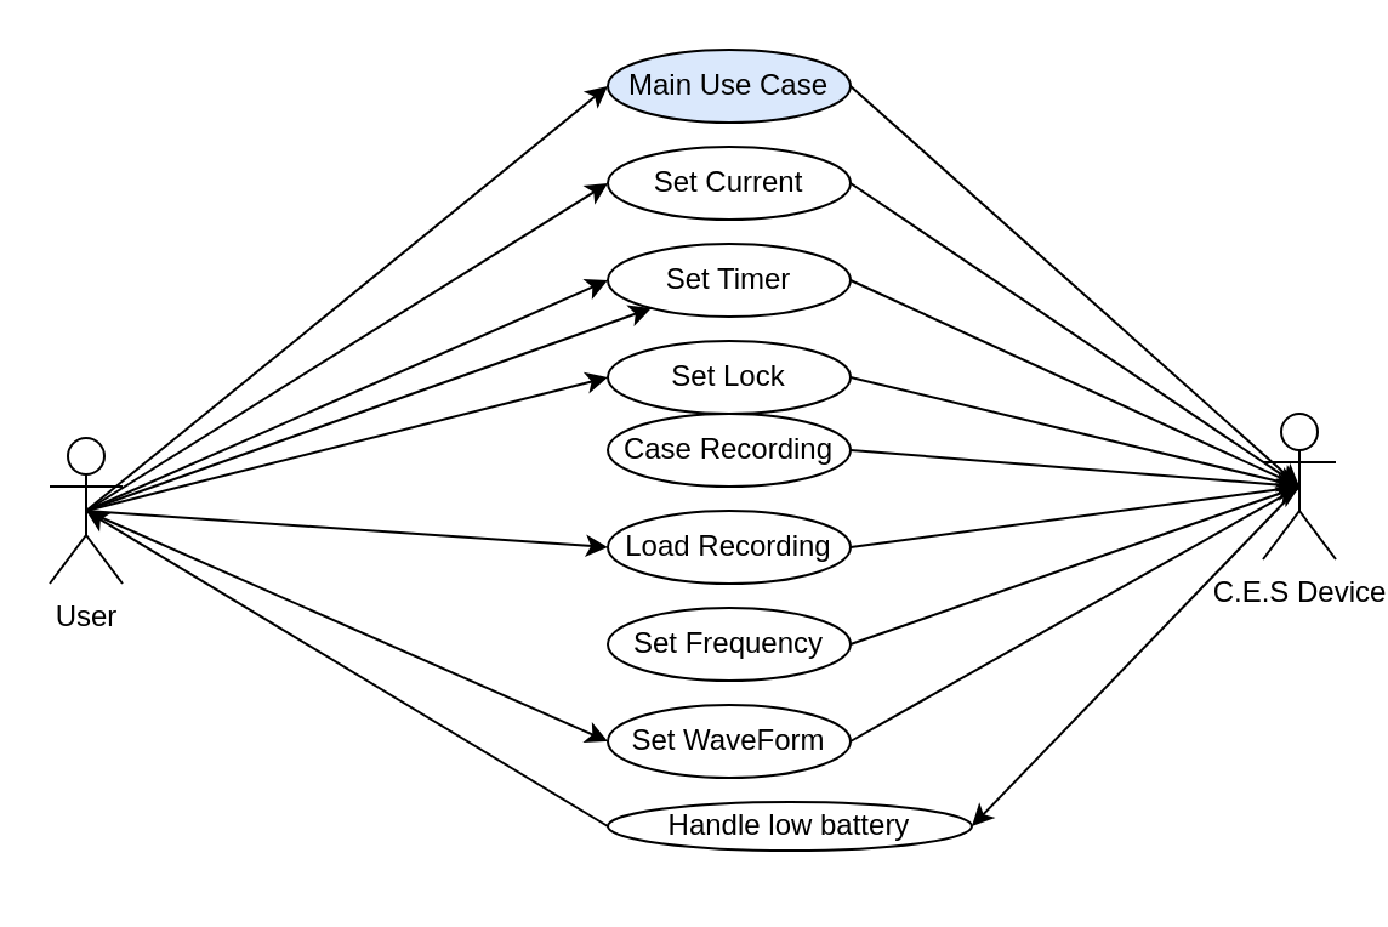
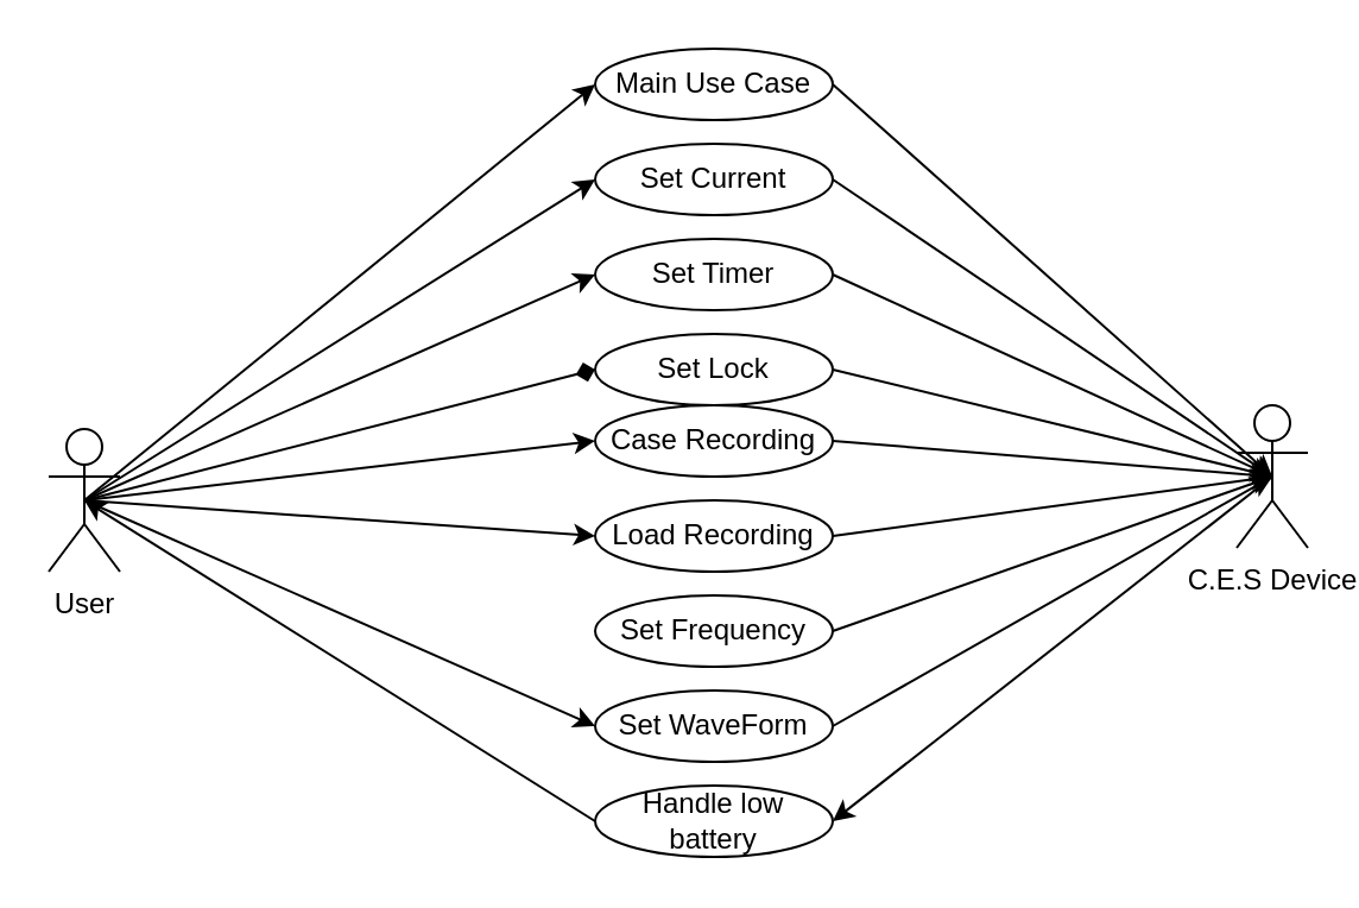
- <mxCell id="27" value="Main Use Case" style="ellipse;whiteSpace=wrap;html=1;fillColor=#dae8fc;" vertex="1" parent="1"><mxGeometry x="250" y="20" width="100" height="30" as="geometry" /></mxCell>
+ <mxCell id="27" value="Main Use Case" style="ellipse;whiteSpace=wrap;html=1;" vertex="1" parent="1"><mxGeometry x="250" y="20" width="100" height="30" as="geometry" /></mxCell>
- <mxCell id="6" style="edgeStyle=none;rounded=0;orthogonalLoop=1;jettySize=auto;html=1;exitX=0.5;exitY=0.5;exitDx=0;exitDy=0;exitPerimeter=0;entryX=0;entryY=0.5;entryDx=0;entryDy=0;" parent="1" source="11" target="13" edge="1"><mxGeometry relative="1" as="geometry" /></mxCell>
+ <mxCell id="6" style="edgeStyle=none;rounded=0;orthogonalLoop=1;jettySize=auto;html=1;exitX=0.5;exitY=0.5;exitDx=0;exitDy=0;exitPerimeter=0;entryX=0;entryY=0.5;entryDx=0;entryDy=0;endArrow=diamond;" parent="1" source="11" target="13" edge="1"><mxGeometry relative="1" as="geometry" /></mxCell>
- <mxCell id="7" style="edgeStyle=none;rounded=0;orthogonalLoop=1;jettySize=auto;html=1;exitX=0.5;exitY=0.5;exitDx=0;exitDy=0;exitPerimeter=0;" parent="1" source="11" target="24" edge="1"><mxGeometry relative="1" as="geometry" /></mxCell>
+ <mxCell id="7" style="edgeStyle=none;rounded=0;orthogonalLoop=1;jettySize=auto;html=1;exitX=0.5;exitY=0.5;exitDx=0;exitDy=0;exitPerimeter=0;entryX=0;entryY=0.5;entryDx=0;entryDy=0;" parent="1" source="11" target="15" edge="1"><mxGeometry relative="1" as="geometry" /></mxCell>
- <mxCell id="23" value="Handle low battery" style="ellipse;whiteSpace=wrap;html=1;" parent="1" vertex="1"><mxGeometry x="250" y="330" width="150" height="20" as="geometry" /></mxCell>
+ <mxCell id="23" value="Handle low battery" style="ellipse;whiteSpace=wrap;html=1;" parent="1" vertex="1"><mxGeometry x="250" y="330" width="100" height="30" as="geometry" /></mxCell>
